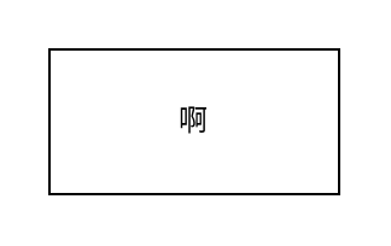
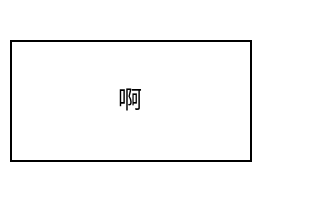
- <mxCell id="2" value="啊" style="rounded=0;whiteSpace=wrap;html=1;" vertex="1" parent="1"><mxGeometry x="20" y="20" width="120" height="60" as="geometry" /></mxCell>
+ <mxCell id="2" value="啊" style="rounded=0;whiteSpace=wrap;html=1;" vertex="1" parent="1"><mxGeometry x="5" y="20" width="120" height="60" as="geometry" /></mxCell>
